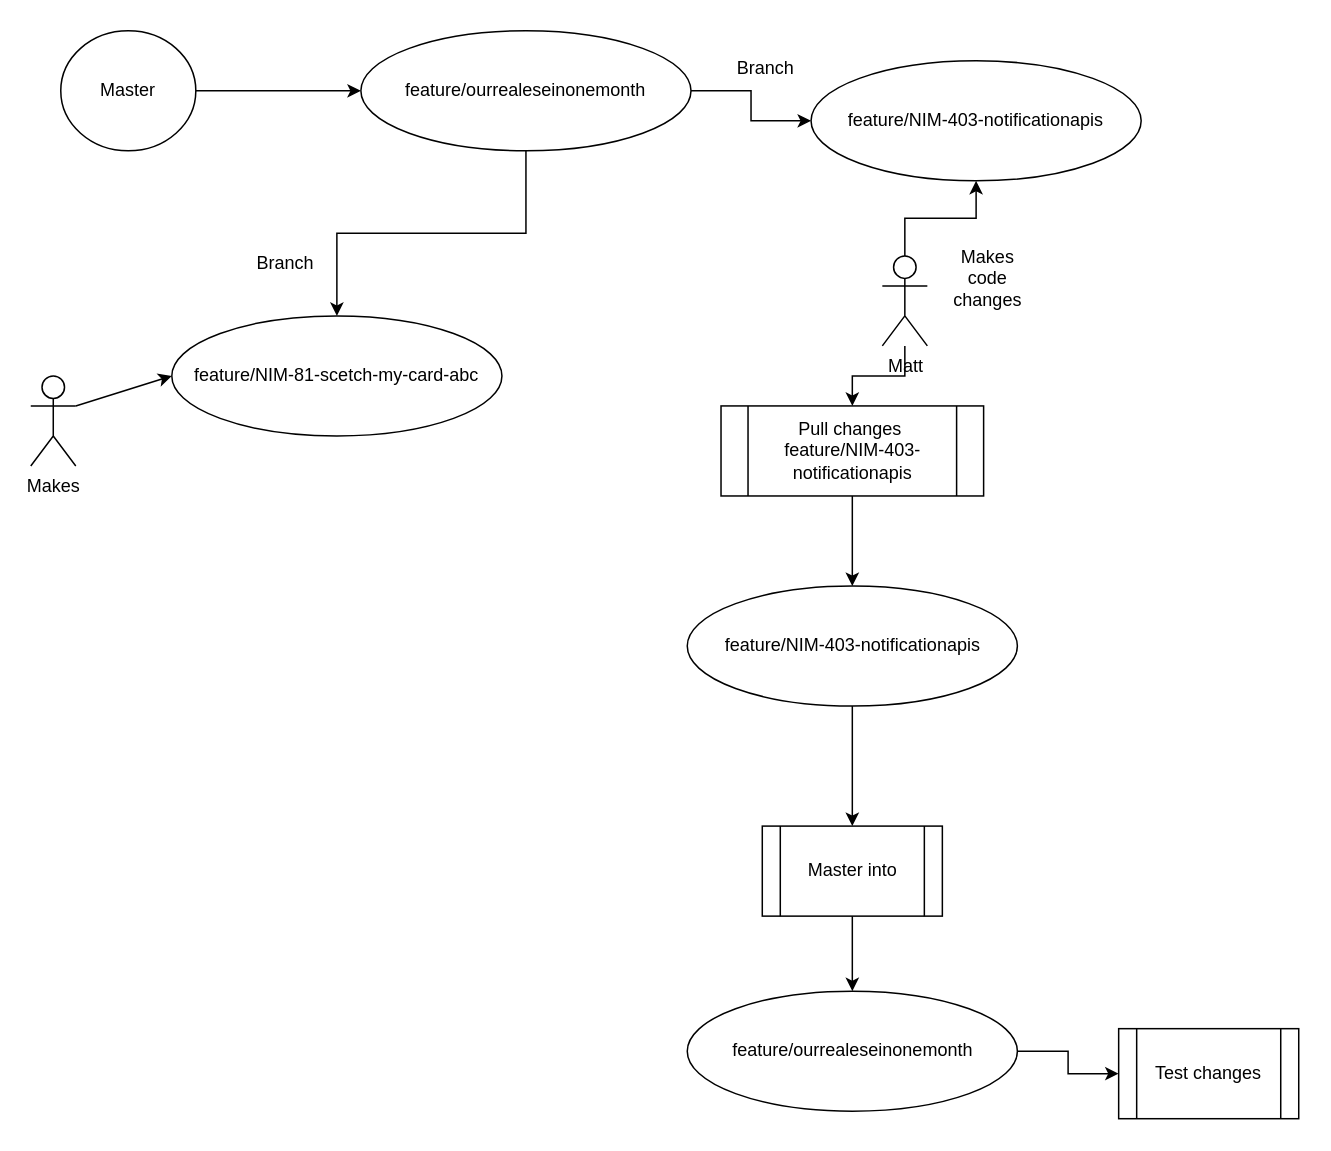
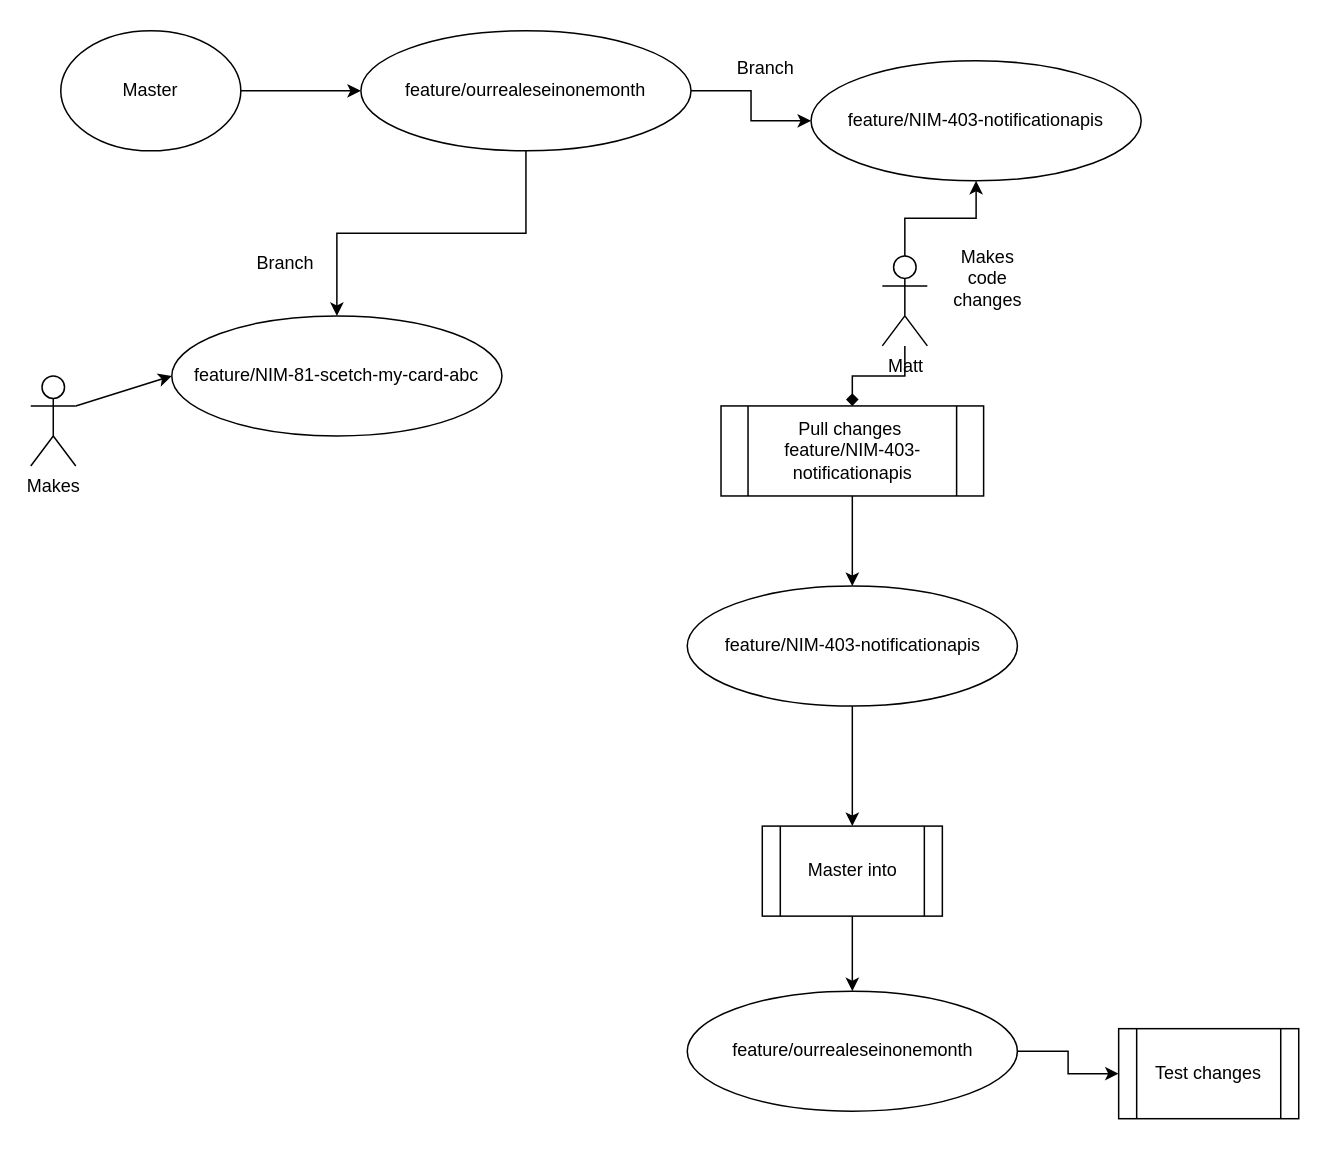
- <mxCell id="3" value="Master" style="ellipse;whiteSpace=wrap;html=1;" vertex="1" parent="1"><mxGeometry x="40" y="20" width="90" height="80" as="geometry" /></mxCell>
+ <mxCell id="3" value="Master" style="ellipse;whiteSpace=wrap;html=1;" vertex="1" parent="1"><mxGeometry x="40" y="20" width="120" height="80" as="geometry" /></mxCell>
- <mxCell id="12" value="" style="edgeStyle=orthogonalEdgeStyle;rounded=0;orthogonalLoop=1;jettySize=auto;html=1;" edge="1" parent="1" source="13" target="15"><mxGeometry relative="1" as="geometry" /></mxCell>
+ <mxCell id="12" value="" style="edgeStyle=orthogonalEdgeStyle;rounded=0;orthogonalLoop=1;jettySize=auto;html=1;endArrow=diamond;" edge="1" parent="1" source="13" target="15"><mxGeometry relative="1" as="geometry" /></mxCell>
